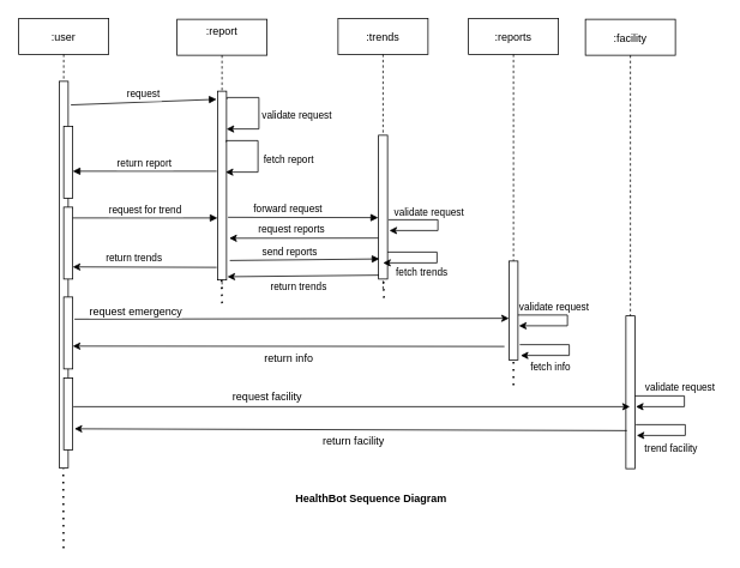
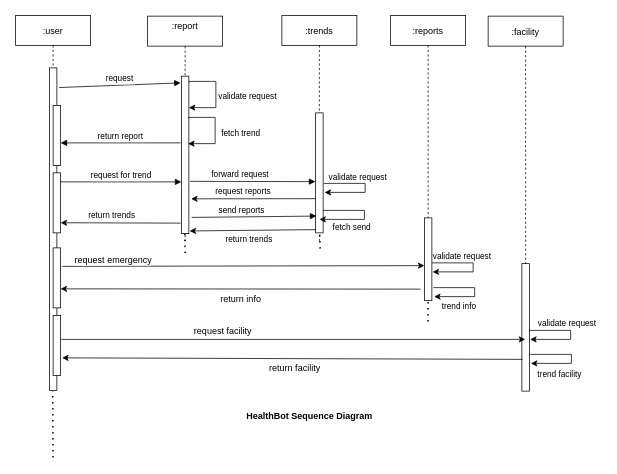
- <mxCell id="16" value="&lt;font style=&quot;font-size: 11px&quot;&gt;fetch report&lt;/font&gt;" style="text;html=1;align=center;verticalAlign=middle;resizable=0;points=[];autosize=1;strokeColor=none;fillColor=none;" vertex="1" parent="1"><mxGeometry x="285" y="167" width="70" height="20" as="geometry" /></mxCell>
+ <mxCell id="16" value="&lt;font style=&quot;font-size: 11px&quot;&gt;fetch trend&lt;/font&gt;" style="text;html=1;align=center;verticalAlign=middle;resizable=0;points=[];autosize=1;strokeColor=none;fillColor=none;" vertex="1" parent="1"><mxGeometry x="285" y="167" width="70" height="20" as="geometry" /></mxCell>
- <mxCell id="19" value="&lt;font style=&quot;font-size: 11px&quot;&gt;fetch trends&lt;/font&gt;" style="text;html=1;align=center;verticalAlign=middle;resizable=0;points=[];autosize=1;strokeColor=none;fillColor=none;" vertex="1" parent="1"><mxGeometry x="433" y="293" width="70" height="20" as="geometry" /></mxCell>
+ <mxCell id="19" value="&lt;font style=&quot;font-size: 11px&quot;&gt;fetch send&lt;/font&gt;" style="text;html=1;align=center;verticalAlign=middle;resizable=0;points=[];autosize=1;strokeColor=none;fillColor=none;" vertex="1" parent="1"><mxGeometry x="433" y="293" width="70" height="20" as="geometry" /></mxCell>
- <mxCell id="44" value="&lt;font style=&quot;font-size: 11px&quot;&gt;fetch info&lt;/font&gt;" style="text;html=1;align=center;verticalAlign=middle;resizable=0;points=[];autosize=1;strokeColor=none;fillColor=none;" vertex="1" parent="1"><mxGeometry x="581" y="398" width="60" height="20" as="geometry" /></mxCell>
+ <mxCell id="44" value="&lt;font style=&quot;font-size: 11px&quot;&gt;trend info&lt;/font&gt;" style="text;html=1;align=center;verticalAlign=middle;resizable=0;points=[];autosize=1;strokeColor=none;fillColor=none;" vertex="1" parent="1"><mxGeometry x="581" y="398" width="60" height="20" as="geometry" /></mxCell>
